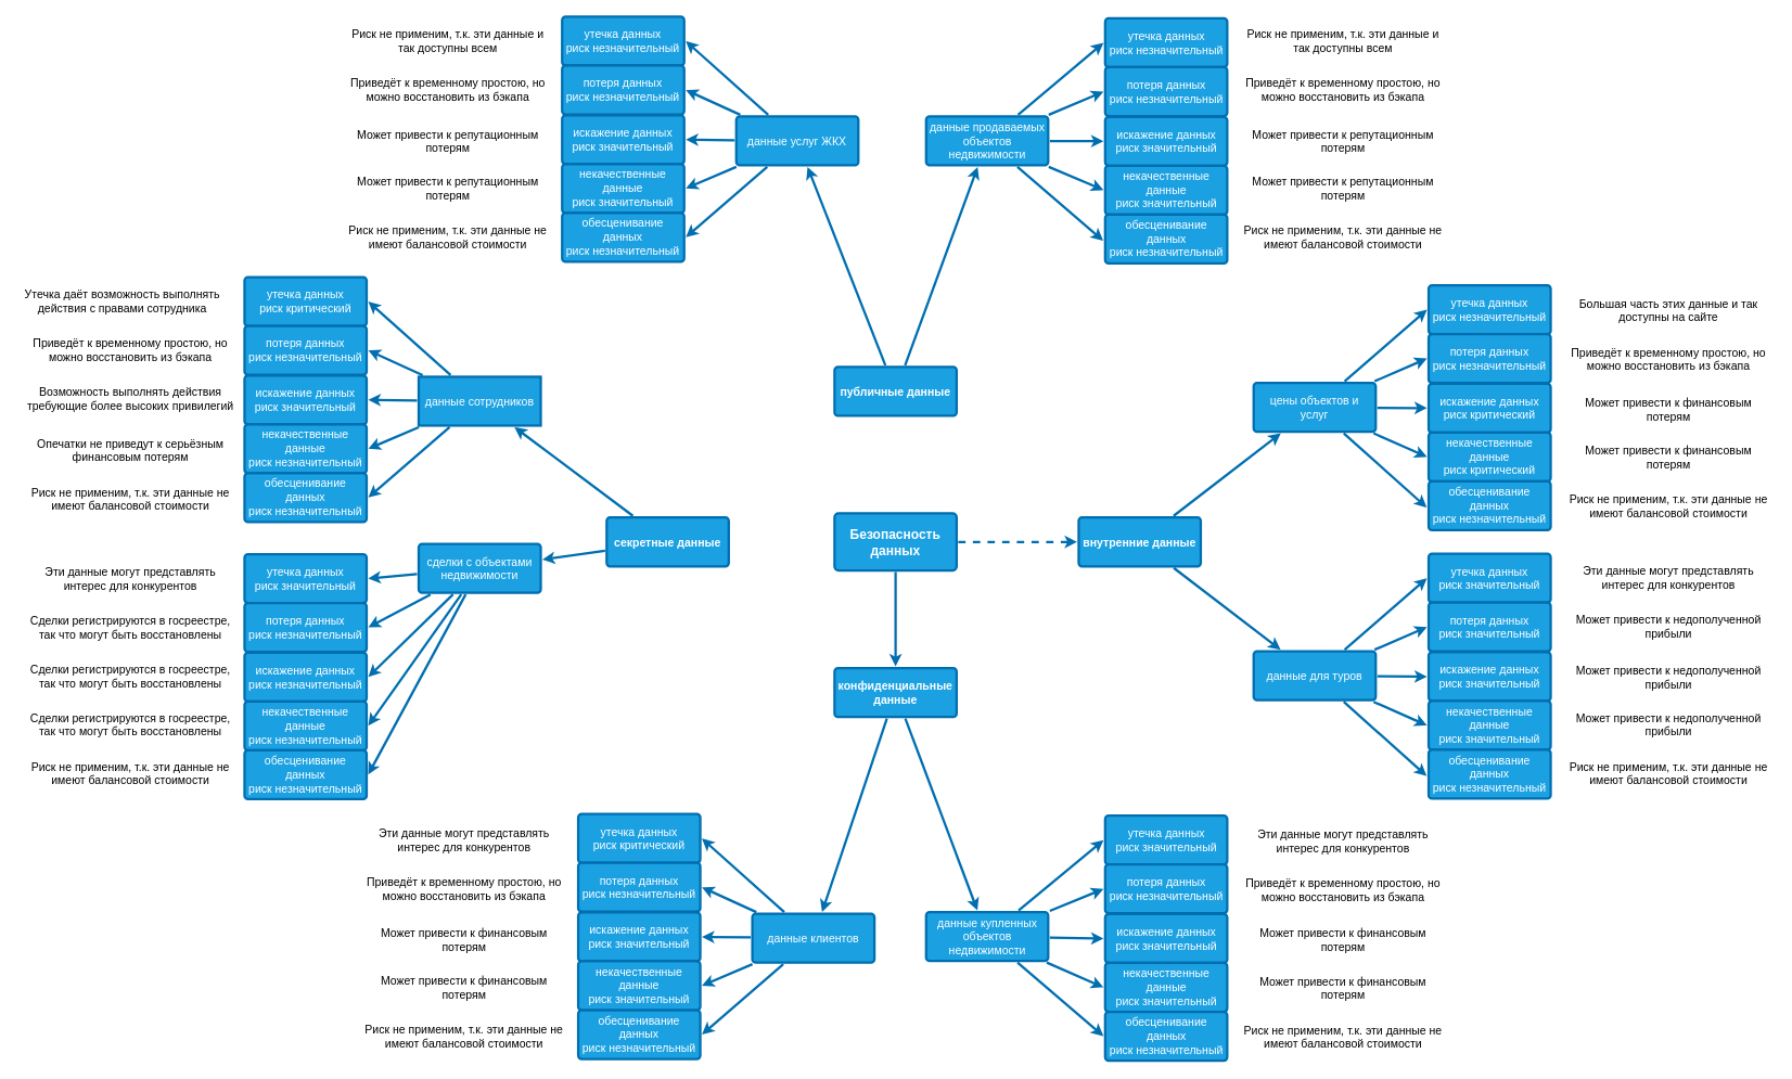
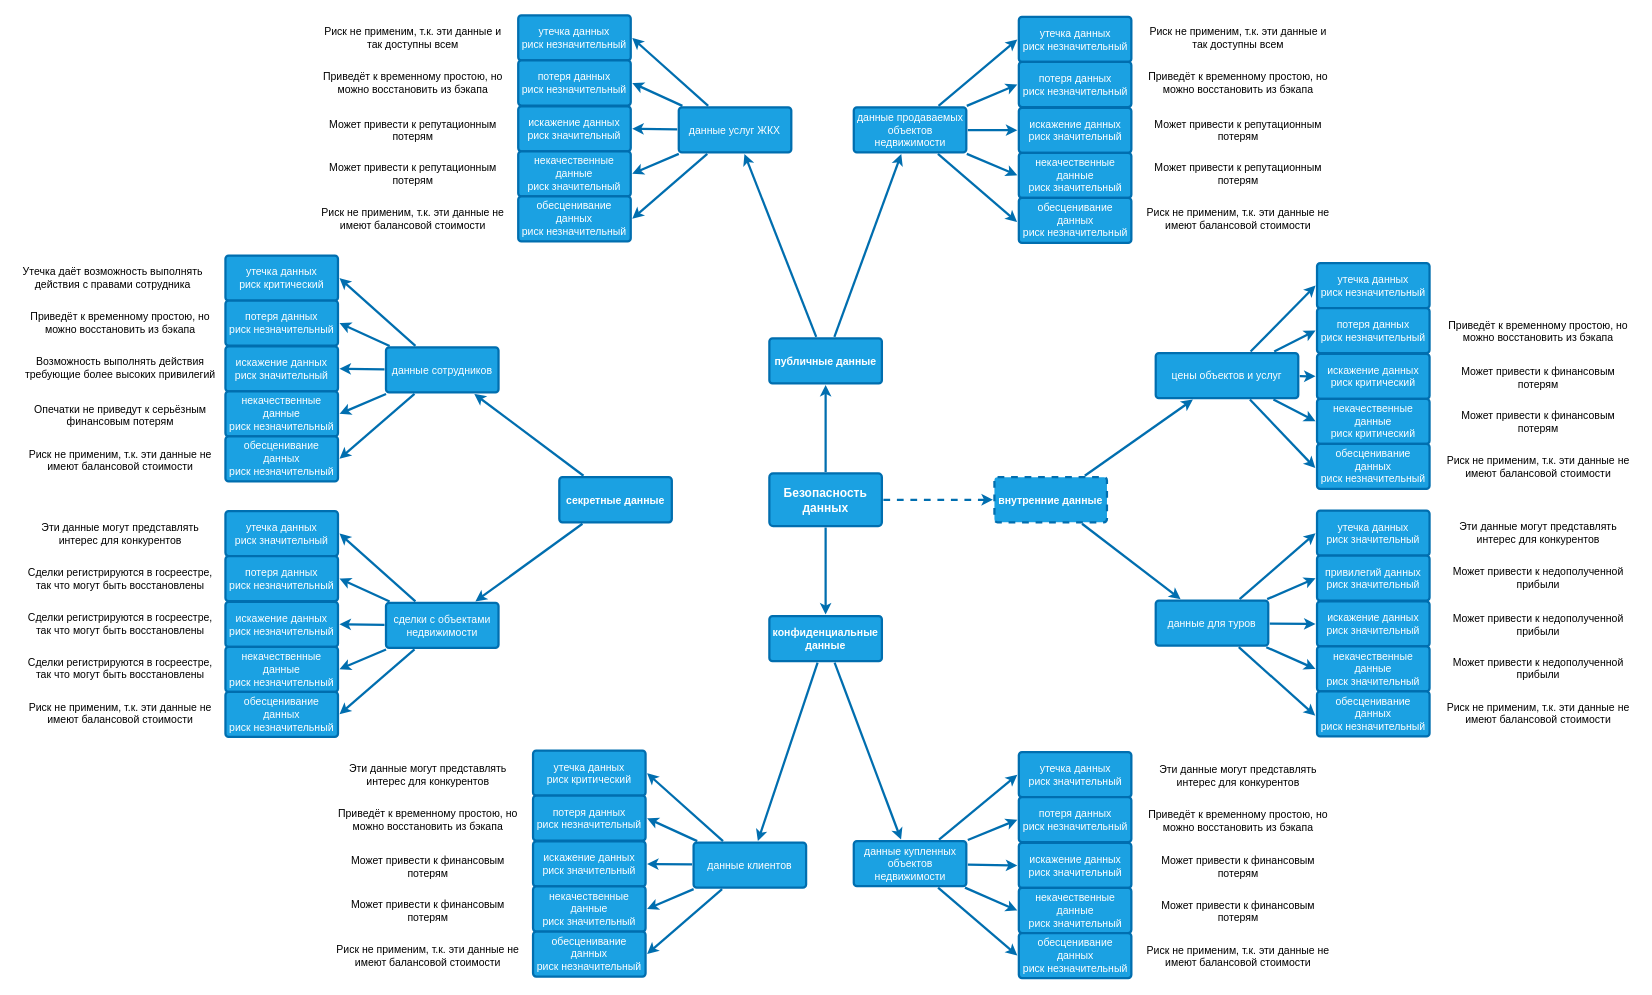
- <mxCell id="126" value="&lt;font style=&quot;font-size: 14px;&quot;&gt;Большая часть этих данные и так доступны на сайте&lt;/font&gt;" style="text;html=1;align=center;verticalAlign=middle;whiteSpace=wrap;rounded=0;" vertex="1" parent="1"><mxGeometry x="1920" y="350.5" width="260" height="60" as="geometry" /></mxCell>
- <mxCell id="82" value="данные сотрудников" style="whiteSpace=wrap;html=1;shadow=0;labelBackgroundColor=none;strokeColor=#006EAF;strokeWidth=3;fillColor=#1ba1e2;fontFamily=Helvetica;fontSize=14;fontColor=#ffffff;align=center;spacing=5;fontStyle=0;arcSize=7;perimeterSpacing=2;rounded=0;" parent="1" vertex="1"><mxGeometry x="514" y="462.5" width="150" height="60" as="geometry" /></mxCell>
+ <mxCell id="82" value="данные сотрудников" style="rounded=1;whiteSpace=wrap;html=1;shadow=0;labelBackgroundColor=none;strokeColor=#006EAF;strokeWidth=3;fillColor=#1ba1e2;fontFamily=Helvetica;fontSize=14;fontColor=#ffffff;align=center;spacing=5;fontStyle=0;arcSize=7;perimeterSpacing=2;" parent="1" vertex="1"><mxGeometry x="514" y="462.5" width="150" height="60" as="geometry" /></mxCell>
- <mxCell id="36" value="цены объектов и услуг" style="rounded=1;whiteSpace=wrap;html=1;shadow=0;labelBackgroundColor=none;strokeColor=#006EAF;strokeWidth=3;fillColor=#1ba1e2;fontFamily=Helvetica;fontSize=14;fontColor=#ffffff;align=center;spacing=5;fontStyle=0;arcSize=7;perimeterSpacing=2;" parent="1" vertex="1"><mxGeometry x="1540" y="470" width="150" height="60" as="geometry" /></mxCell>
+ <mxCell id="36" value="цены объектов и услуг" style="rounded=1;whiteSpace=wrap;html=1;shadow=0;labelBackgroundColor=none;strokeColor=#006EAF;strokeWidth=3;fillColor=#1ba1e2;fontFamily=Helvetica;fontSize=14;fontColor=#ffffff;align=center;spacing=5;fontStyle=0;arcSize=7;perimeterSpacing=2;" parent="1" vertex="1"><mxGeometry x="1540" y="470" width="190" height="60" as="geometry" /></mxCell>
+ <mxCell id="2" value="" style="edgeStyle=none;rounded=0;jumpStyle=none;html=1;shadow=0;labelBackgroundColor=none;startArrow=none;startFill=0;endArrow=classic;endFill=1;jettySize=auto;orthogonalLoop=1;strokeColor=#006EAF;strokeWidth=3;fontFamily=Helvetica;fontSize=16;fontColor=#23445D;spacing=5;fillColor=#1ba1e2;" parent="1" source="5" target="10" edge="1"><mxGeometry relative="1" as="geometry" /></mxCell>
- <mxCell id="11" value="внутренние данные" style="rounded=1;whiteSpace=wrap;html=1;shadow=0;labelBackgroundColor=none;strokeColor=#006EAF;strokeWidth=3;fillColor=#1ba1e2;fontFamily=Helvetica;fontSize=14;fontColor=#ffffff;align=center;spacing=5;fontStyle=1;arcSize=7;perimeterSpacing=2;" parent="1" vertex="1"><mxGeometry x="1325" y="635.5" width="150" height="60" as="geometry" /></mxCell>
+ <mxCell id="11" value="внутренние данные" style="rounded=1;whiteSpace=wrap;html=1;shadow=0;labelBackgroundColor=none;strokeColor=#006EAF;strokeWidth=3;fillColor=#1ba1e2;fontFamily=Helvetica;fontSize=14;fontColor=#ffffff;align=center;spacing=5;fontStyle=1;arcSize=7;perimeterSpacing=2;dashed=1;" parent="1" vertex="1"><mxGeometry x="1325" y="635.5" width="150" height="60" as="geometry" /></mxCell>
- <mxCell id="8" value="сделки с объектами недвижимости" style="rounded=1;whiteSpace=wrap;html=1;shadow=0;labelBackgroundColor=none;strokeColor=#006EAF;strokeWidth=3;fillColor=#1ba1e2;fontFamily=Helvetica;fontSize=14;fontColor=#ffffff;align=center;spacing=5;fontStyle=0;arcSize=7;perimeterSpacing=2;" parent="1" vertex="1"><mxGeometry x="514" y="668" width="150" height="60" as="geometry" /></mxCell>
+ <mxCell id="8" value="сделки с объектами недвижимости" style="rounded=1;whiteSpace=wrap;html=1;shadow=0;labelBackgroundColor=none;strokeColor=#006EAF;strokeWidth=3;fillColor=#1ba1e2;fontFamily=Helvetica;fontSize=14;fontColor=#ffffff;align=center;spacing=5;fontStyle=0;arcSize=7;perimeterSpacing=2;" parent="1" vertex="1"><mxGeometry x="514" y="803" width="150" height="60" as="geometry" /></mxCell>
- <mxCell id="61" value="потеря данных&lt;div&gt;риск значительный&lt;br&gt;&lt;/div&gt;" style="rounded=1;whiteSpace=wrap;html=1;shadow=0;labelBackgroundColor=none;strokeColor=#006EAF;strokeWidth=3;fillColor=#1ba1e2;fontFamily=Helvetica;fontSize=14;fontColor=#ffffff;align=center;spacing=5;fontStyle=0;arcSize=7;perimeterSpacing=2;" parent="1" vertex="1"><mxGeometry x="1755" y="740" width="150" height="60" as="geometry" /></mxCell>
+ <mxCell id="61" value="привилегий данных&lt;div&gt;риск значительный&lt;br&gt;&lt;/div&gt;" style="rounded=1;whiteSpace=wrap;html=1;shadow=0;labelBackgroundColor=none;strokeColor=#006EAF;strokeWidth=3;fillColor=#1ba1e2;fontFamily=Helvetica;fontSize=14;fontColor=#ffffff;align=center;spacing=5;fontStyle=0;arcSize=7;perimeterSpacing=2;" parent="1" vertex="1"><mxGeometry x="1755" y="740" width="150" height="60" as="geometry" /></mxCell>
